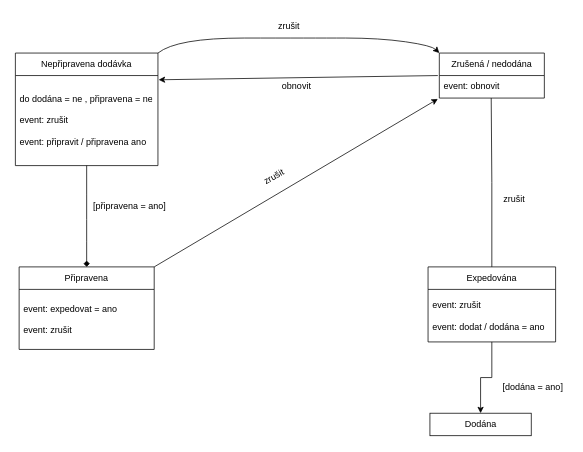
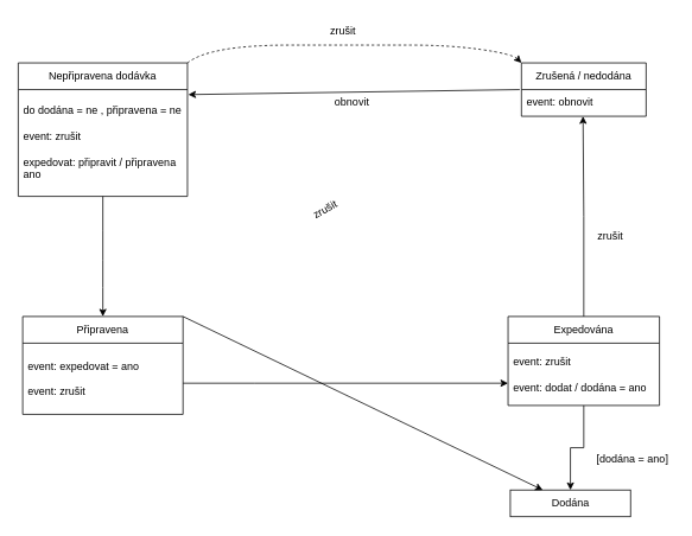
- <mxCell id="9" value="" style="curved=1;endArrow=classic;html=1;rounded=0;entryX=0;entryY=0;entryDx=0;entryDy=0;exitX=1;exitY=0;exitDx=0;exitDy=0;" parent="1" source="2" target="4" edge="1"><mxGeometry width="50" height="50" relative="1" as="geometry"><mxPoint x="245" y="70" as="sourcePoint" /><mxPoint x="295" y="20" as="targetPoint" /><Array as="points"><mxPoint x="235" y="50" /><mxPoint x="415" y="50" /><mxPoint x="505" y="50" /><mxPoint x="575" y="60" /></Array></mxGeometry></mxCell>
+ <mxCell id="9" value="" style="curved=1;endArrow=classic;html=1;rounded=0;entryX=0;entryY=0;entryDx=0;entryDy=0;exitX=1;exitY=0;exitDx=0;exitDy=0;dashed=1;" parent="1" source="2" target="4" edge="1"><mxGeometry width="50" height="50" relative="1" as="geometry"><mxPoint x="245" y="70" as="sourcePoint" /><mxPoint x="295" y="20" as="targetPoint" /><Array as="points"><mxPoint x="235" y="50" /><mxPoint x="415" y="50" /><mxPoint x="505" y="50" /><mxPoint x="575" y="60" /></Array></mxGeometry></mxCell>
- <mxCell id="18" style="edgeStyle=orthogonalEdgeStyle;rounded=0;orthogonalLoop=1;jettySize=auto;html=1;entryX=0.494;entryY=1;entryDx=0;entryDy=0;entryPerimeter=0;endArrow=none;" parent="1" source="7" target="5" edge="1"><mxGeometry relative="1" as="geometry"><mxPoint x="654.16" y="190.99" as="targetPoint" /></mxGeometry></mxCell>
+ <mxCell id="18" style="edgeStyle=orthogonalEdgeStyle;rounded=0;orthogonalLoop=1;jettySize=auto;html=1;entryX=0.494;entryY=1;entryDx=0;entryDy=0;entryPerimeter=0;" parent="1" source="7" target="5" edge="1"><mxGeometry relative="1" as="geometry"><mxPoint x="654.16" y="190.99" as="targetPoint" /></mxGeometry></mxCell>
- <mxCell id="3" value="&lt;div&gt;do dodána = ne , připravena = ne&lt;br&gt;&lt;/div&gt;&lt;div&gt;&lt;br&gt;&lt;/div&gt;&lt;div&gt;event: zrušit&lt;/div&gt;&lt;div&gt;&lt;br&gt;&lt;/div&gt;&lt;div&gt;event: připravit / připravena ano&lt;br&gt;&lt;/div&gt;" style="text;strokeColor=none;fillColor=none;align=left;verticalAlign=middle;spacingLeft=4;spacingRight=4;overflow=hidden;points=[[0,0.5],[1,0.5]];portConstraint=eastwest;rotatable=0;whiteSpace=wrap;html=1;" parent="2" vertex="1"><mxGeometry y="30" width="190" height="120" as="geometry" /></mxCell>
+ <mxCell id="3" value="&lt;div&gt;do dodána = ne , připravena = ne&lt;br&gt;&lt;/div&gt;&lt;div&gt;&lt;br&gt;&lt;/div&gt;&lt;div&gt;event: zrušit&lt;/div&gt;&lt;div&gt;&lt;br&gt;&lt;/div&gt;&lt;div&gt;expedovat: připravit / připravena ano&lt;br&gt;&lt;/div&gt;" style="text;strokeColor=none;fillColor=none;align=left;verticalAlign=middle;spacingLeft=4;spacingRight=4;overflow=hidden;points=[[0,0.5],[1,0.5]];portConstraint=eastwest;rotatable=0;whiteSpace=wrap;html=1;" parent="2" vertex="1"><mxGeometry y="30" width="190" height="120" as="geometry" /></mxCell>
- <mxCell id="22" value="" style="endArrow=classic;html=1;rounded=0;exitX=1;exitY=0;exitDx=0;exitDy=0;entryX=-0.014;entryY=1.04;entryDx=0;entryDy=0;entryPerimeter=0;" parent="1" source="11" target="5" edge="1"><mxGeometry width="50" height="50" relative="1" as="geometry"><mxPoint x="415" y="290" as="sourcePoint" /><mxPoint x="465" y="240" as="targetPoint" /></mxGeometry></mxCell>
+ <mxCell id="22" value="" style="endArrow=classic;html=1;rounded=0;exitX=1;exitY=0;exitDx=0;exitDy=0;" parent="1" source="11" target="16" edge="1"><mxGeometry width="50" height="50" relative="1" as="geometry"><mxPoint x="415" y="290" as="sourcePoint" /><mxPoint x="465" y="240" as="targetPoint" /></mxGeometry></mxCell>
- <mxCell id="23" value="[připravena = ano]" style="text;html=1;strokeColor=none;fillColor=none;align=center;verticalAlign=middle;whiteSpace=wrap;rounded=0;" parent="1" vertex="1"><mxGeometry x="120" y="250" width="105" height="50" as="geometry" /></mxCell>
- <mxCell id="13" value="" style="curved=1;endArrow=diamond;html=1;rounded=0;exitX=0.5;exitY=1;exitDx=0;exitDy=0;entryX=0.5;entryY=0;entryDx=0;entryDy=0;" parent="1" source="2" target="11" edge="1"><mxGeometry width="50" height="50" relative="1" as="geometry"><mxPoint x="385" y="280" as="sourcePoint" /><mxPoint x="435" y="230" as="targetPoint" /><Array as="points"><mxPoint x="115" y="300" /></Array></mxGeometry></mxCell>
+ <mxCell id="13" value="" style="curved=1;endArrow=classic;html=1;rounded=0;exitX=0.5;exitY=1;exitDx=0;exitDy=0;entryX=0.5;entryY=0;entryDx=0;entryDy=0;" parent="1" source="2" target="11" edge="1"><mxGeometry width="50" height="50" relative="1" as="geometry"><mxPoint x="385" y="280" as="sourcePoint" /><mxPoint x="435" y="230" as="targetPoint" /><Array as="points"><mxPoint x="115" y="300" /></Array></mxGeometry></mxCell>
+ <mxCell id="14" style="edgeStyle=orthogonalEdgeStyle;rounded=0;orthogonalLoop=1;jettySize=auto;html=1;entryX=0;entryY=0.75;entryDx=0;entryDy=0;" parent="1" source="12" target="7" edge="1"><mxGeometry relative="1" as="geometry"><mxPoint x="585" y="430" as="targetPoint" /><Array as="points"><mxPoint x="285" y="430" /><mxPoint x="285" y="430" /></Array></mxGeometry></mxCell>
